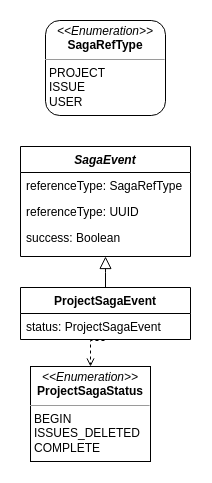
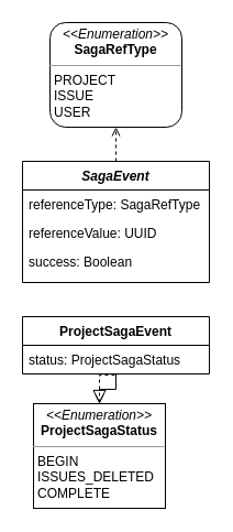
+ <mxCell id="10" style="edgeStyle=orthogonalEdgeStyle;rounded=0;orthogonalLoop=1;jettySize=auto;html=1;entryX=0.5;entryY=1;entryDx=0;entryDy=0;dashed=1;endArrow=open;endFill=0;exitX=0.5;exitY=0;exitDx=0;exitDy=0;" edge="1" parent="1" source="2" target="9"><mxGeometry relative="1" as="geometry"><mxPoint x="120" y="146" as="sourcePoint" /><Array as="points"><mxPoint x="105" y="146" /><mxPoint x="105" y="146" /></Array></mxGeometry></mxCell>
- <mxCell id="4" value="referenceType: UUID" style="text;align=left;verticalAlign=top;spacingLeft=4;spacingRight=4;overflow=hidden;rotatable=0;points=[[0,0.5],[1,0.5]];portConstraint=eastwest;rounded=0;shadow=0;html=0;" parent="2" vertex="1"><mxGeometry y="52" width="170" height="26" as="geometry" /></mxCell>
+ <mxCell id="4" value="referenceValue: UUID" style="text;align=left;verticalAlign=top;spacingLeft=4;spacingRight=4;overflow=hidden;rotatable=0;points=[[0,0.5],[1,0.5]];portConstraint=eastwest;rounded=0;shadow=0;html=0;" parent="2" vertex="1"><mxGeometry y="52" width="170" height="26" as="geometry" /></mxCell>
- <mxCell id="8" value="" style="endArrow=block;endSize=10;endFill=0;shadow=0;strokeWidth=1;rounded=0;edgeStyle=elbowEdgeStyle;elbow=vertical;" parent="1" source="6" target="2" edge="1"><mxGeometry width="160" relative="1" as="geometry"><mxPoint x="0" y="234" as="sourcePoint" /><mxPoint x="0" y="234" as="targetPoint" /></mxGeometry></mxCell>
+ <mxCell id="8" value="" style="endArrow=block;endSize=10;endFill=0;shadow=0;strokeWidth=1;rounded=0;edgeStyle=elbowEdgeStyle;elbow=vertical;" parent="1" source="6" target="11" edge="1"><mxGeometry width="160" relative="1" as="geometry"><mxPoint x="0" y="234" as="sourcePoint" /><mxPoint x="0" y="234" as="targetPoint" /></mxGeometry></mxCell>
- <mxCell id="7" value="status: ProjectSagaEvent" style="text;align=left;verticalAlign=top;spacingLeft=4;spacingRight=4;overflow=hidden;rotatable=0;points=[[0,0.5],[1,0.5]];portConstraint=eastwest;" parent="6" vertex="1"><mxGeometry y="26" width="170" height="26" as="geometry" /></mxCell>
+ <mxCell id="7" value="status: ProjectSagaStatus" style="text;align=left;verticalAlign=top;spacingLeft=4;spacingRight=4;overflow=hidden;rotatable=0;points=[[0,0.5],[1,0.5]];portConstraint=eastwest;" parent="6" vertex="1"><mxGeometry y="26" width="170" height="26" as="geometry" /></mxCell>
